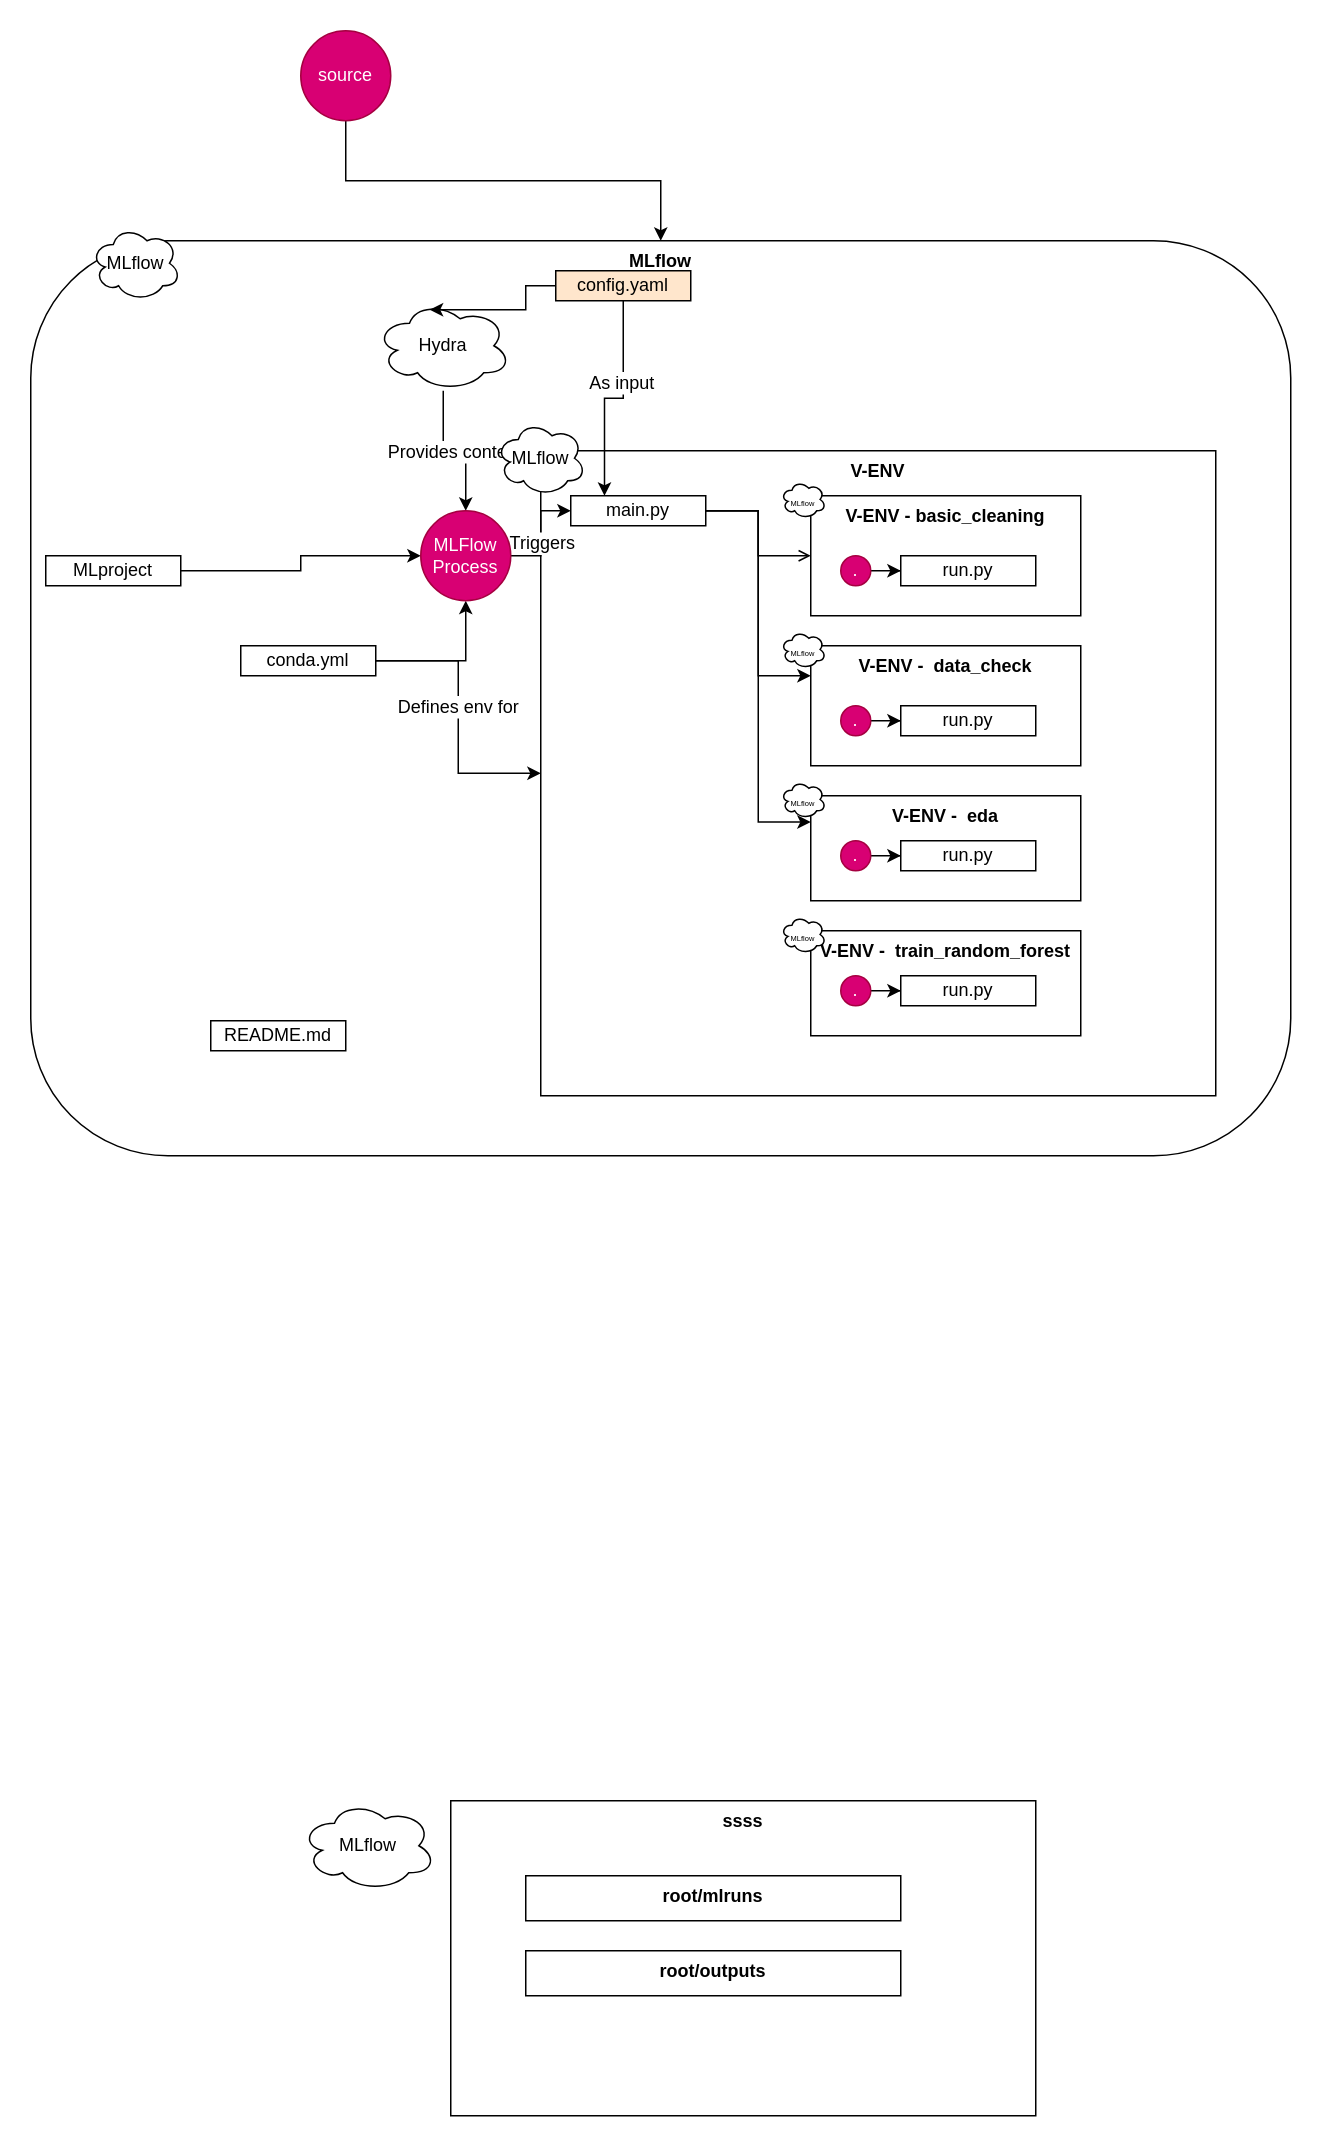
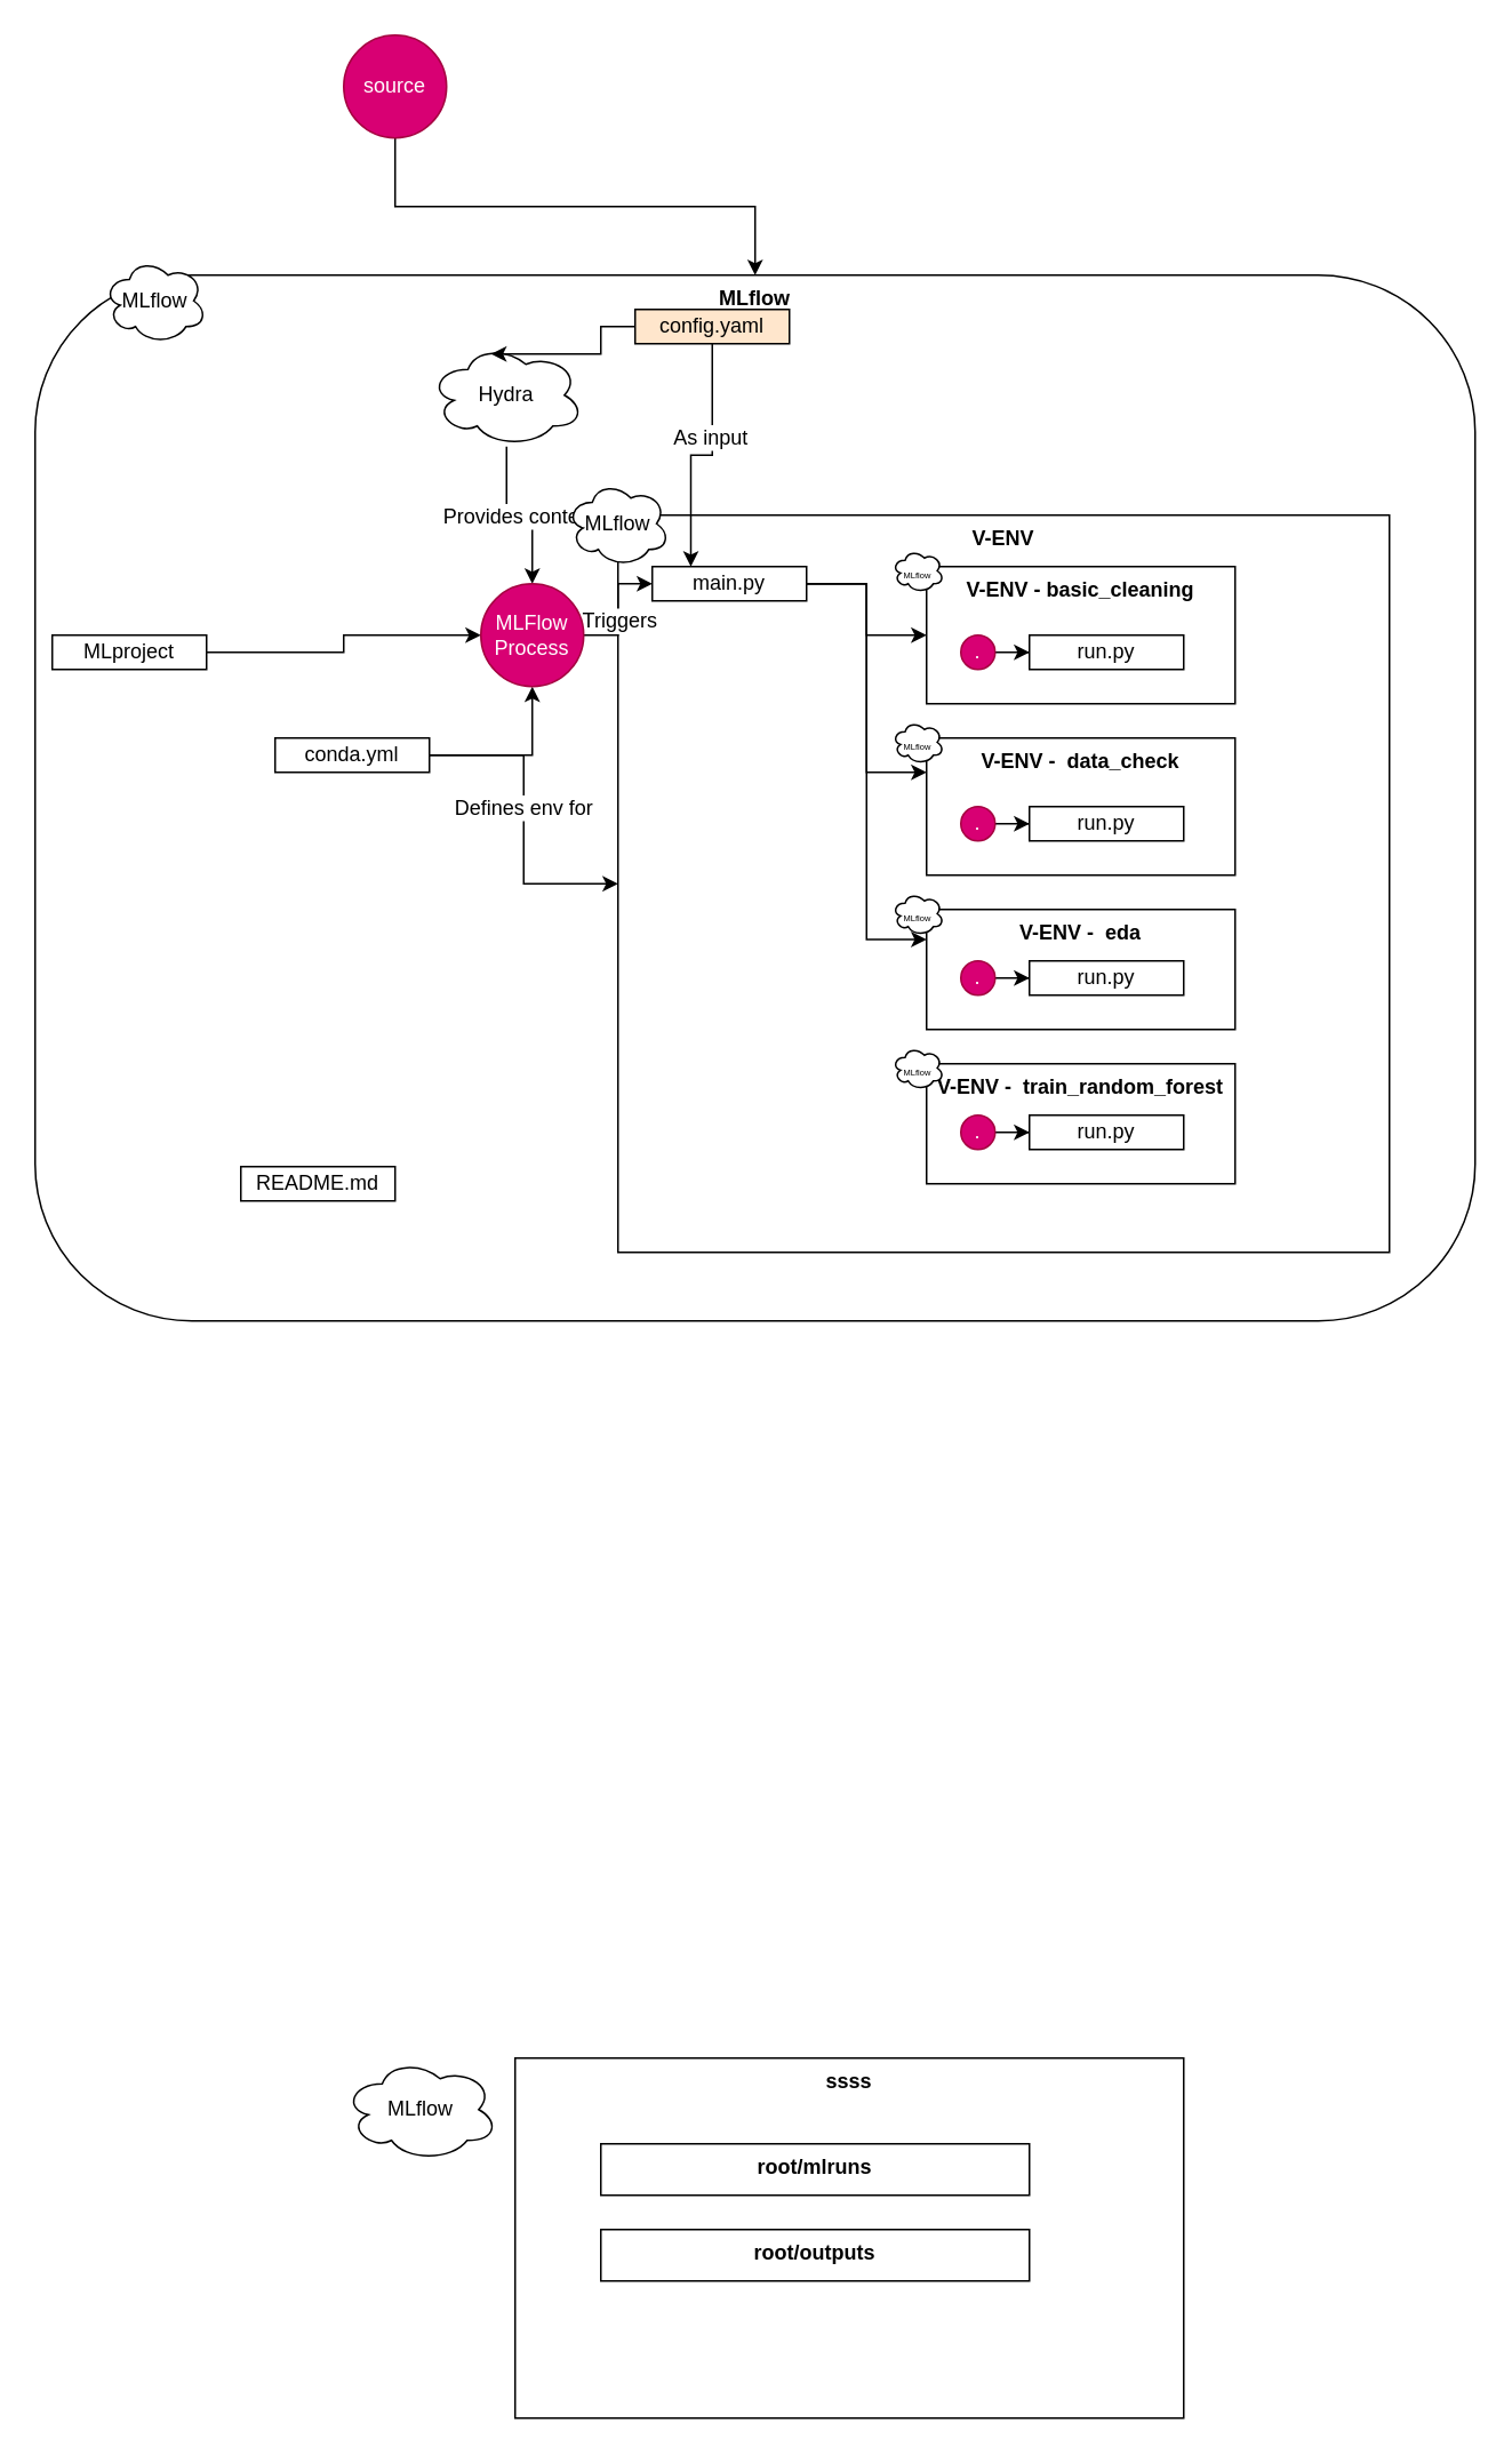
- <mxCell id="13" style="edgeStyle=orthogonalEdgeStyle;rounded=0;orthogonalLoop=1;jettySize=auto;html=1;entryX=0;entryY=0.5;entryDx=0;entryDy=0;fontColor=#000000;endArrow=open;" edge="1" parent="1" source="16" target="26"><mxGeometry relative="1" as="geometry" /></mxCell>
+ <mxCell id="13" style="edgeStyle=orthogonalEdgeStyle;rounded=0;orthogonalLoop=1;jettySize=auto;html=1;entryX=0;entryY=0.5;entryDx=0;entryDy=0;fontColor=#000000;" edge="1" parent="1" source="16" target="26"><mxGeometry relative="1" as="geometry" /></mxCell>
